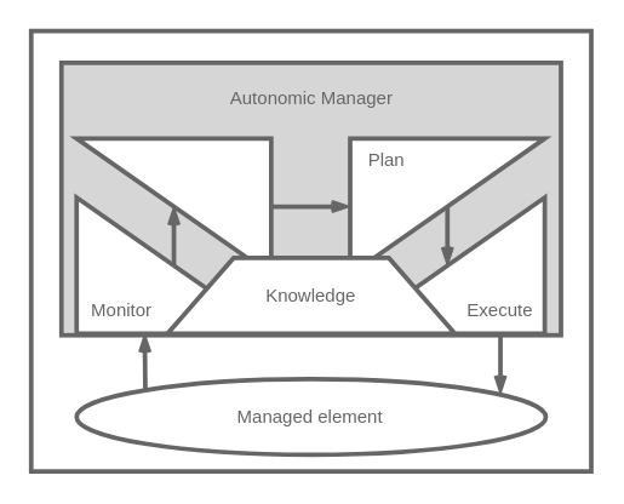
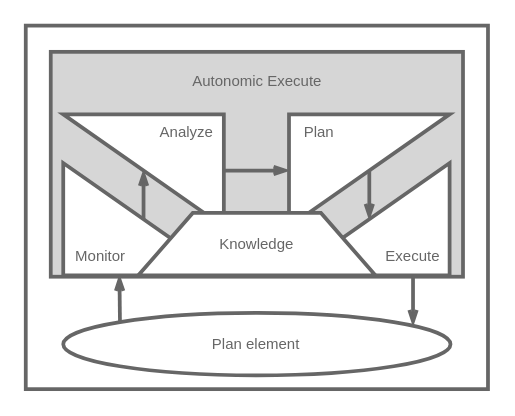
- <mxCell id="24" value="Autonomic Manager" style="text;html=1;strokeColor=none;fillColor=none;align=center;verticalAlign=middle;whiteSpace=wrap;rounded=0;fontColor=#666666;strokeWidth=3;" parent="1" vertex="1"><mxGeometry x="142.5" y="50" width="125" height="30" as="geometry" /></mxCell>
+ <mxCell id="24" value="Autonomic Execute" style="text;html=1;strokeColor=none;fillColor=none;align=center;verticalAlign=middle;whiteSpace=wrap;rounded=0;fontColor=#666666;strokeWidth=3;" parent="1" vertex="1"><mxGeometry x="142.5" y="50" width="125" height="30" as="geometry" /></mxCell>
+ <mxCell id="6" value="Analyze" style="text;html=1;strokeColor=none;fillColor=none;align=center;verticalAlign=middle;whiteSpace=wrap;rounded=0;fontColor=#666666;strokeWidth=3;" parent="2" vertex="1"><mxGeometry x="68.57" width="60" height="30" as="geometry" /></mxCell>
- <mxCell id="23" value="Managed element" style="text;html=1;strokeColor=none;fillColor=none;align=center;verticalAlign=middle;whiteSpace=wrap;rounded=0;fontColor=#666666;strokeWidth=3;" parent="21" vertex="1"><mxGeometry x="104.285" y="10" width="101.43" height="30" as="geometry" /></mxCell>
+ <mxCell id="23" value="Plan element" style="text;html=1;strokeColor=none;fillColor=none;align=center;verticalAlign=middle;whiteSpace=wrap;rounded=0;fontColor=#666666;strokeWidth=3;" parent="21" vertex="1"><mxGeometry x="104.285" y="10" width="101.43" height="30" as="geometry" /></mxCell>
